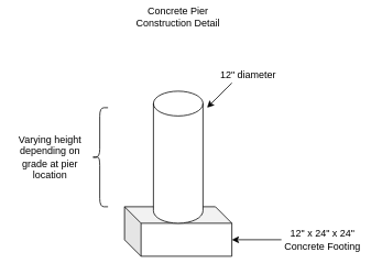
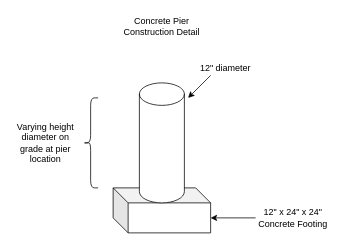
- <mxCell id="8" value="Concrete Pier Construction Detail" style="text;html=1;strokeColor=none;fillColor=none;align=center;verticalAlign=middle;whiteSpace=wrap;rounded=0;" vertex="1" parent="1"><mxGeometry x="150" y="5" width="130" height="30" as="geometry" /></mxCell>
+ <mxCell id="8" value="Concrete Pier Construction Detail" style="text;html=1;strokeColor=none;fillColor=none;align=center;verticalAlign=middle;whiteSpace=wrap;rounded=0;" vertex="1" parent="1"><mxGeometry x="150" y="20" width="130" height="30" as="geometry" /></mxCell>
- <mxCell id="10" value="Varying height depending on grade at pier location" style="text;html=1;strokeColor=none;fillColor=none;align=center;verticalAlign=middle;whiteSpace=wrap;rounded=0;" vertex="1" parent="1"><mxGeometry x="20" y="160" width="80" height="60" as="geometry" /></mxCell>
+ <mxCell id="10" value="Varying height diameter on grade at pier location" style="text;html=1;strokeColor=none;fillColor=none;align=center;verticalAlign=middle;whiteSpace=wrap;rounded=0;" vertex="1" parent="1"><mxGeometry x="20" y="160" width="80" height="60" as="geometry" /></mxCell>
